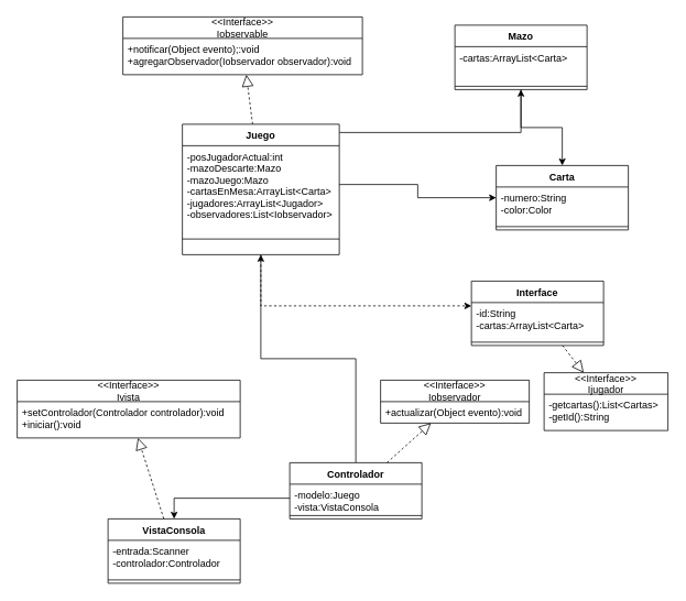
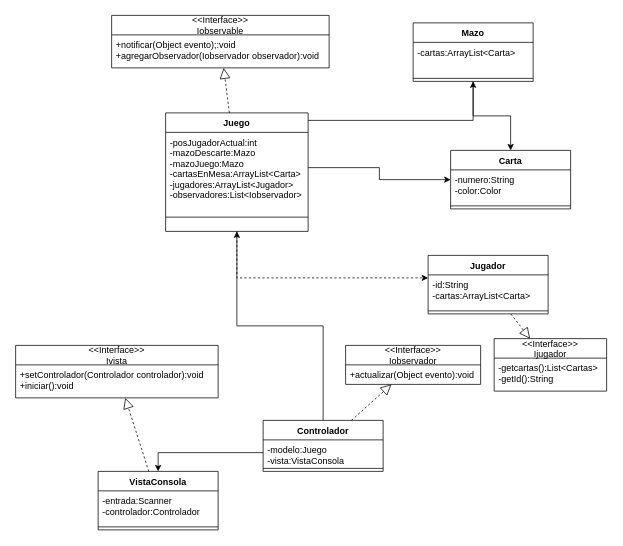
- <mxCell id="11" value="Interface" style="swimlane;fontStyle=1;align=center;verticalAlign=top;childLayout=stackLayout;horizontal=1;startSize=26;horizontalStack=0;resizeParent=1;resizeParentMax=0;resizeLast=0;collapsible=1;marginBottom=0;" vertex="1" parent="1"><mxGeometry x="570" y="340" width="160" height="78" as="geometry" /></mxCell>
+ <mxCell id="11" value="Jugador" style="swimlane;fontStyle=1;align=center;verticalAlign=top;childLayout=stackLayout;horizontal=1;startSize=26;horizontalStack=0;resizeParent=1;resizeParentMax=0;resizeLast=0;collapsible=1;marginBottom=0;" vertex="1" parent="1"><mxGeometry x="570" y="340" width="160" height="78" as="geometry" /></mxCell>
